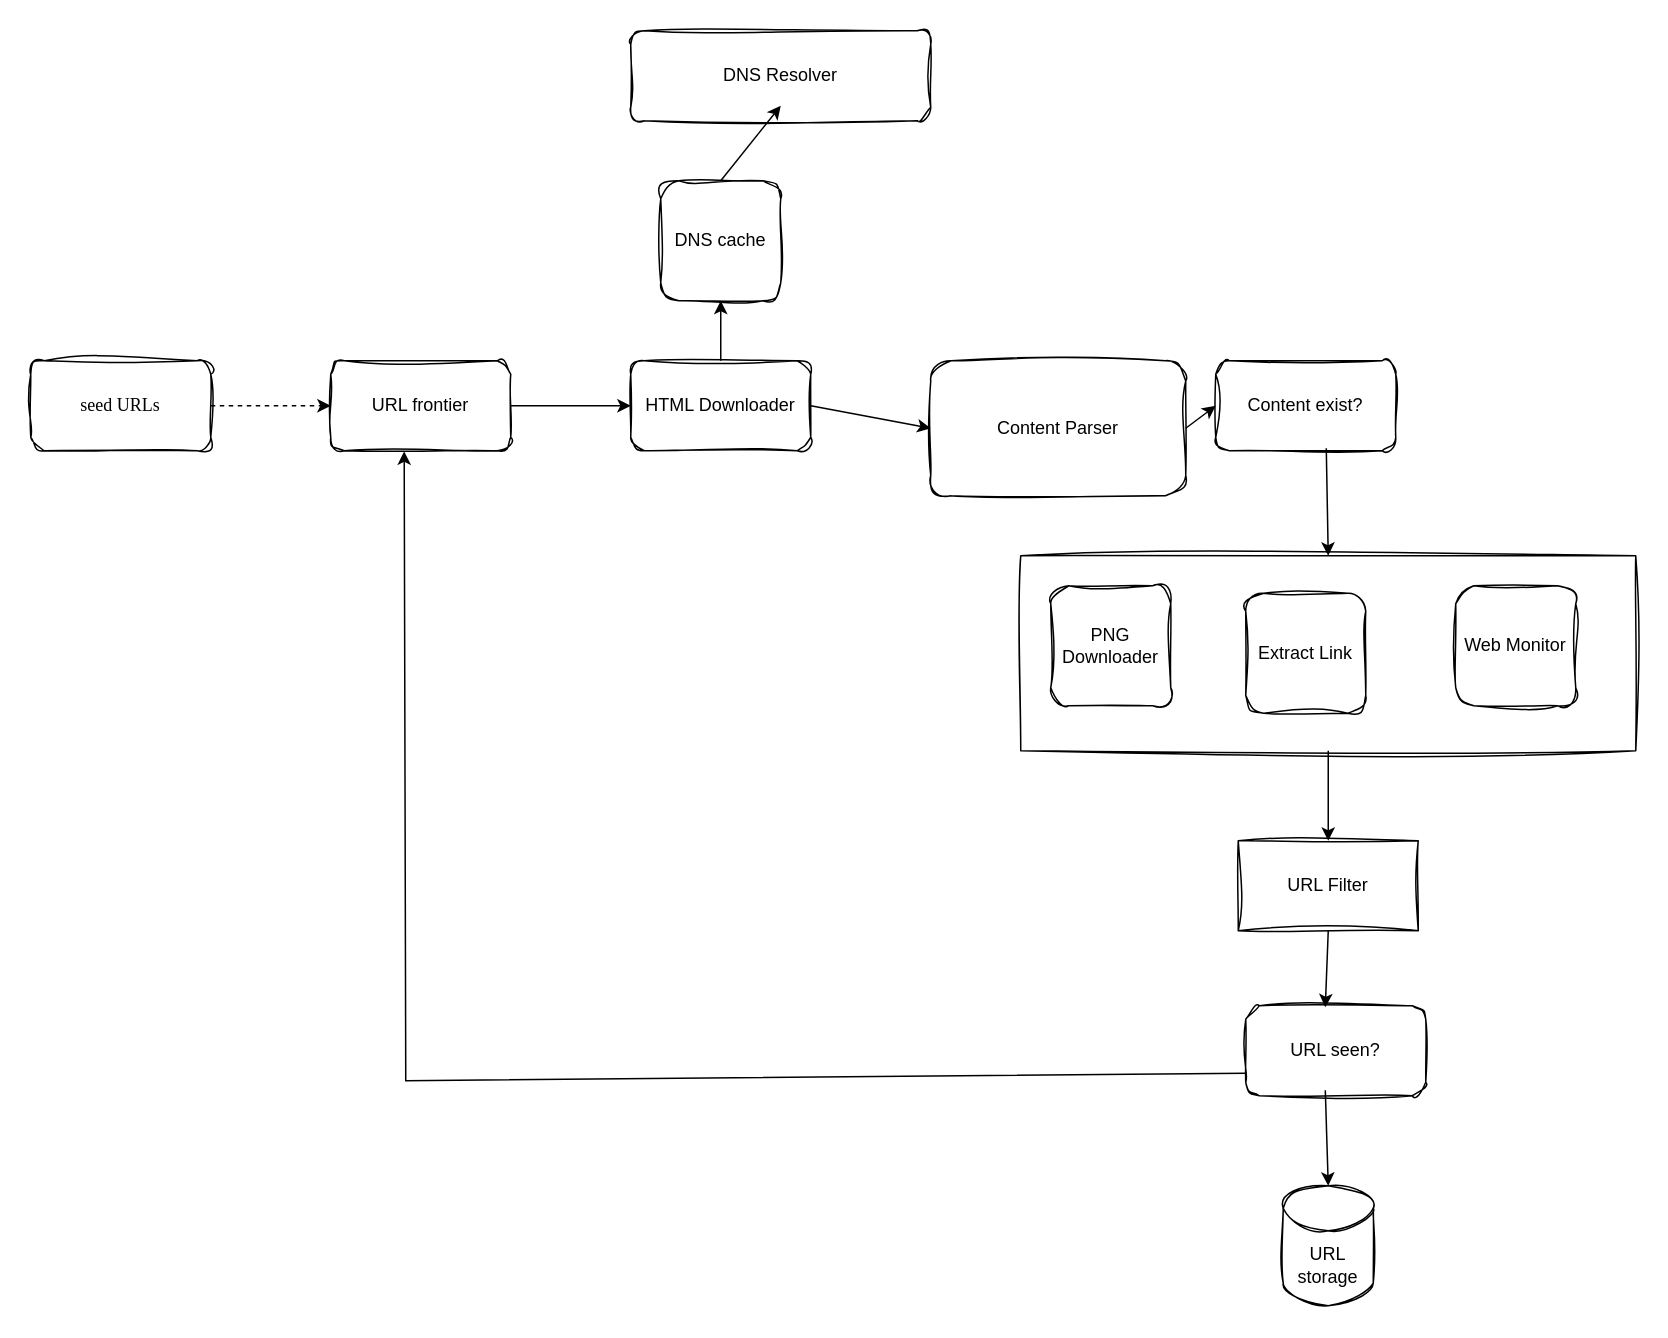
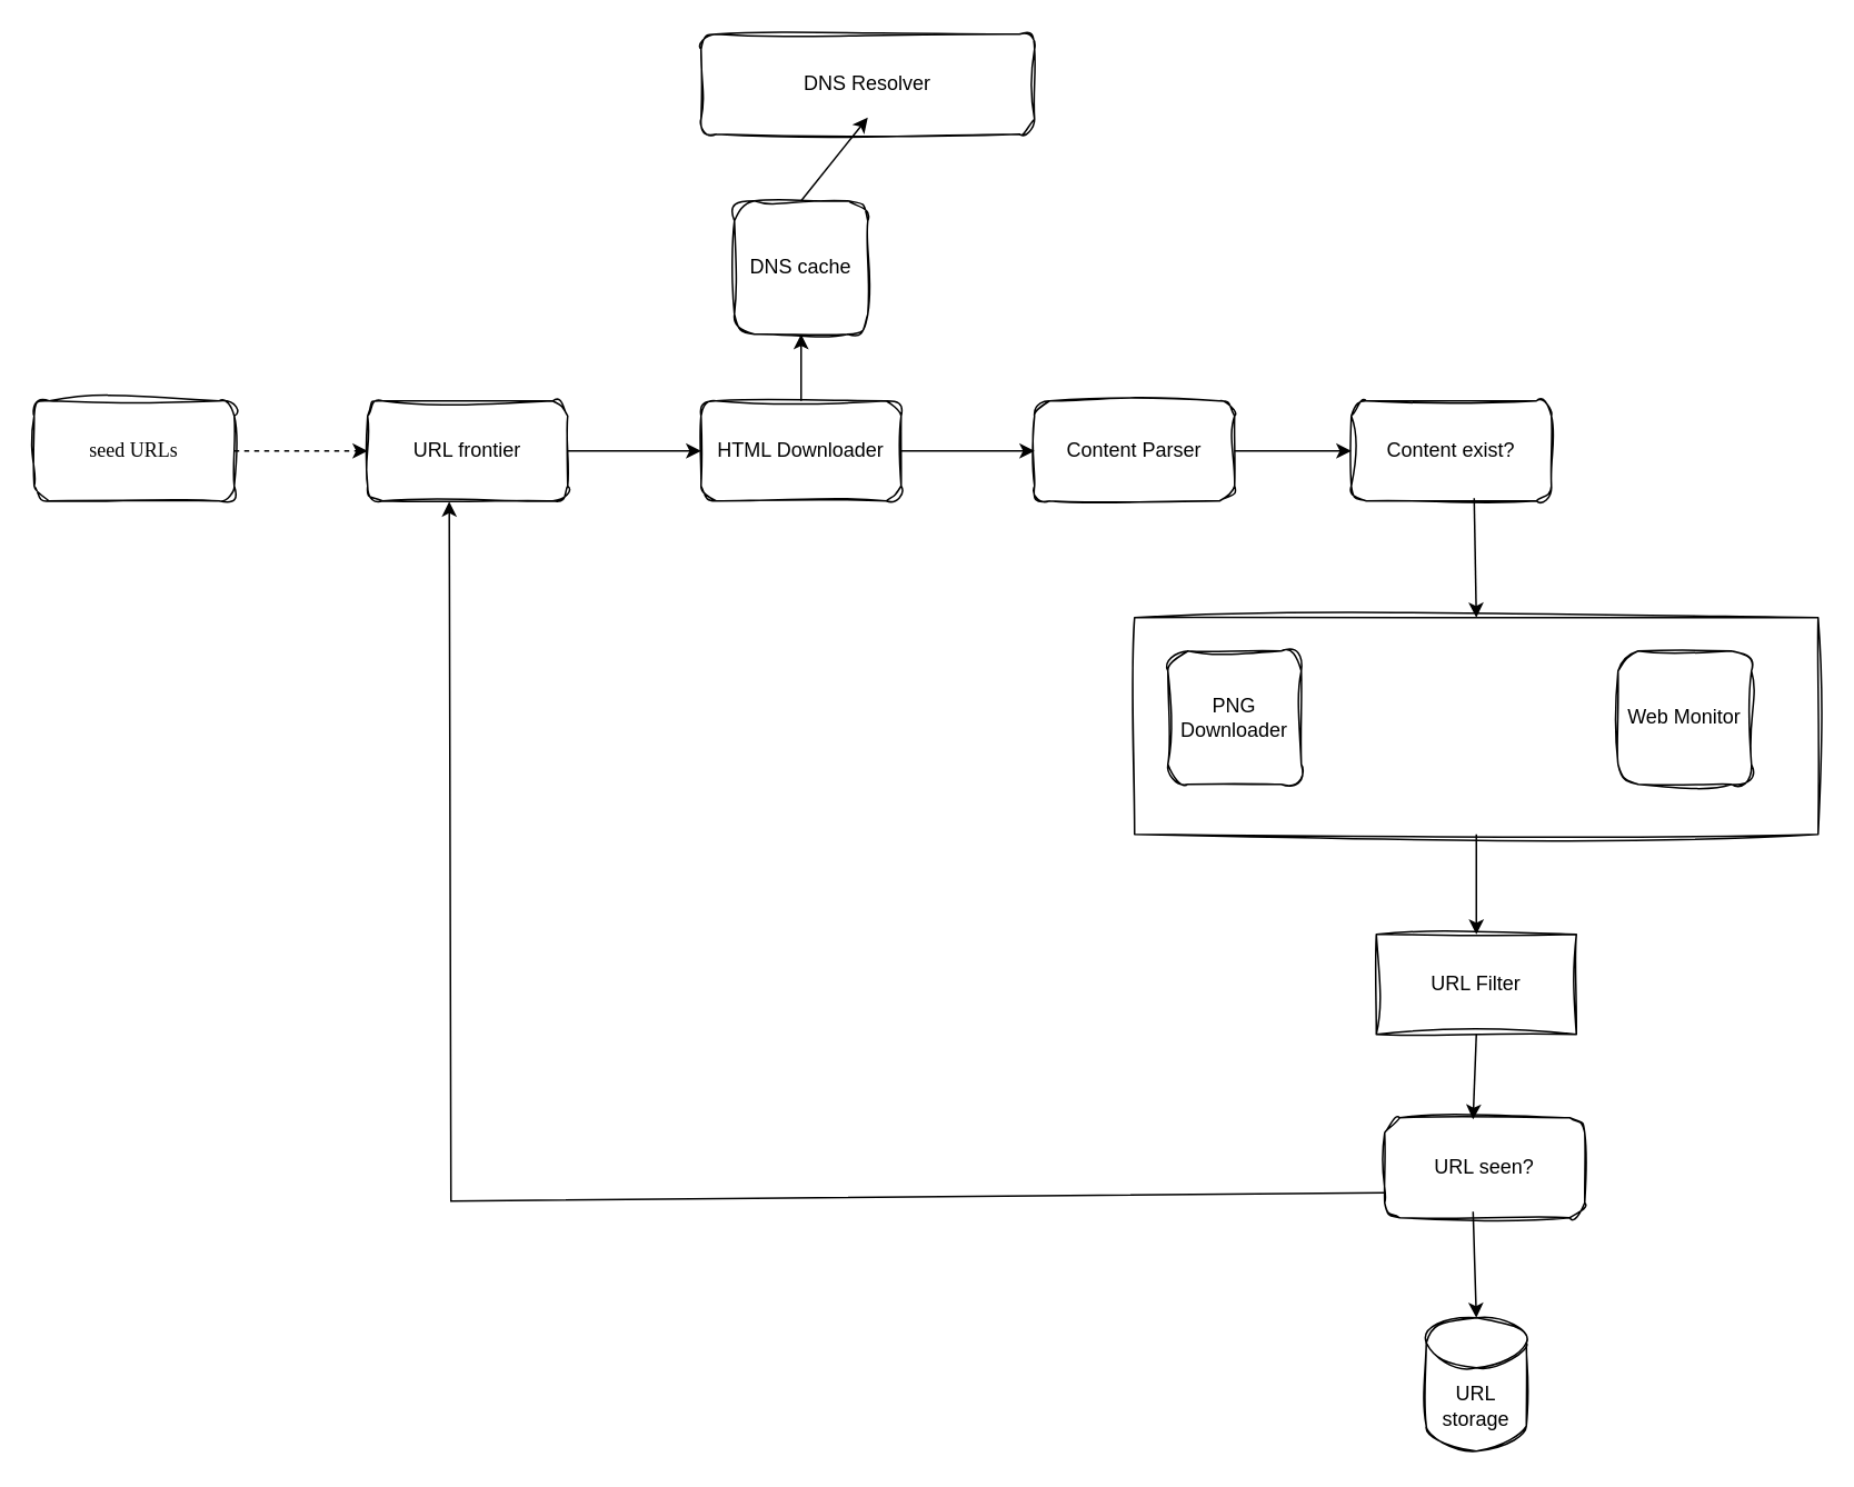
- <mxCell id="7" value="Content Parser" style="rounded=1;whiteSpace=wrap;html=1;glass=1;sketch=1;jiggle=2;curveFitting=1;strokeColor=default;align=center;verticalAlign=middle;fontFamily=Helvetica;fontSize=12;fontColor=default;fillColor=none;" vertex="1" parent="1"><mxGeometry x="620" y="240" width="170" height="90" as="geometry" /></mxCell>
+ <mxCell id="7" value="Content Parser" style="rounded=1;whiteSpace=wrap;html=1;glass=1;sketch=1;jiggle=2;curveFitting=1;strokeColor=default;align=center;verticalAlign=middle;fontFamily=Helvetica;fontSize=12;fontColor=default;fillColor=none;" vertex="1" parent="1"><mxGeometry x="620" y="240" width="120" height="60" as="geometry" /></mxCell>
- <mxCell id="10" value="Extract Link" style="whiteSpace=wrap;html=1;aspect=fixed;rounded=1;glass=1;sketch=1;jiggle=2;curveFitting=1;strokeColor=default;align=center;verticalAlign=middle;fontFamily=Helvetica;fontSize=12;fontColor=default;fillColor=none;" vertex="1" parent="1"><mxGeometry x="830" y="395" width="80" height="80" as="geometry" /></mxCell>
